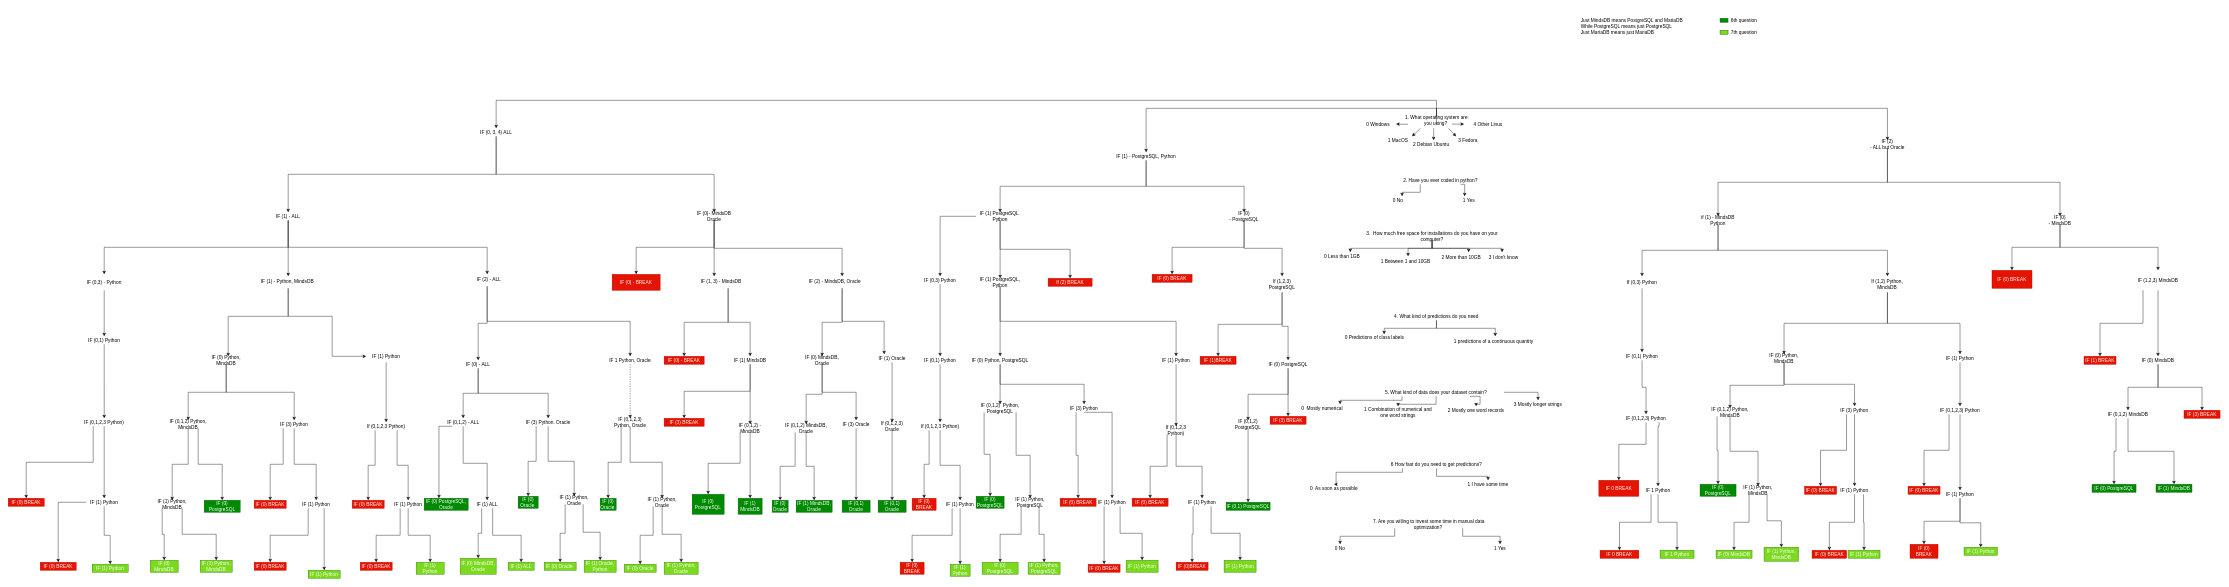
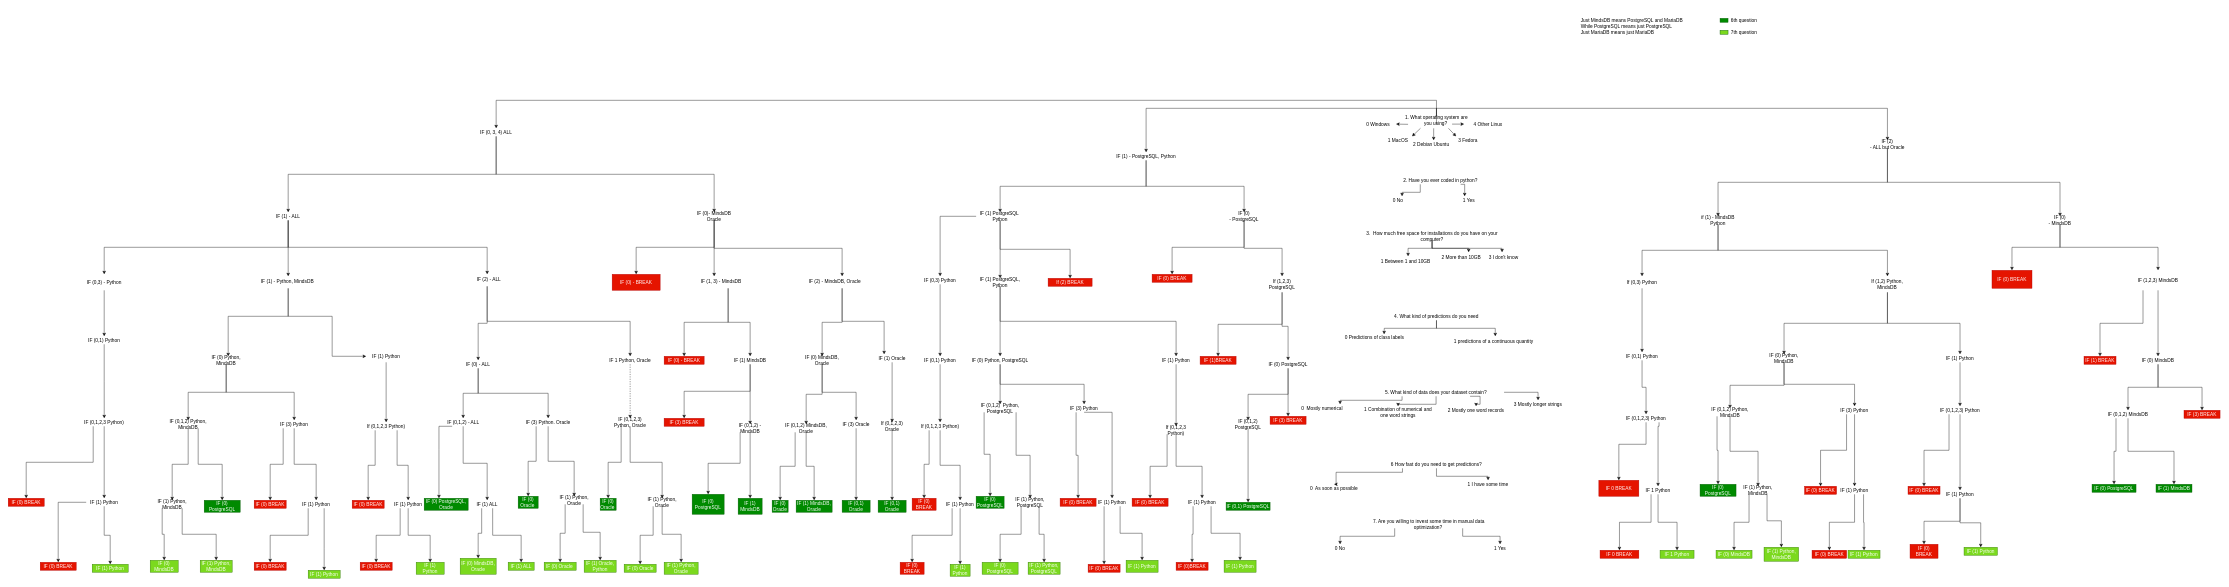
- <mxCell id="54" style="edgeStyle=orthogonalEdgeStyle;rounded=0;orthogonalLoop=1;jettySize=auto;html=1;exitX=0.5;exitY=1;exitDx=0;exitDy=0;entryX=0.658;entryY=-0.024;entryDx=0;entryDy=0;entryPerimeter=0;" parent="1" source="58" target="59" edge="1"><mxGeometry relative="1" as="geometry"><Array as="points"><mxPoint x="3580" y="620" /><mxPoint x="3375" y="620" /></Array></mxGeometry></mxCell>
- <mxCell id="59" value="&lt;div&gt;0 Less than 1GB&lt;/div&gt;" style="text;html=1;strokeColor=none;fillColor=none;align=center;verticalAlign=middle;whiteSpace=wrap;rounded=0;" parent="1" vertex="1"><mxGeometry x="3290" y="630" width="130" height="20" as="geometry" /></mxCell>
